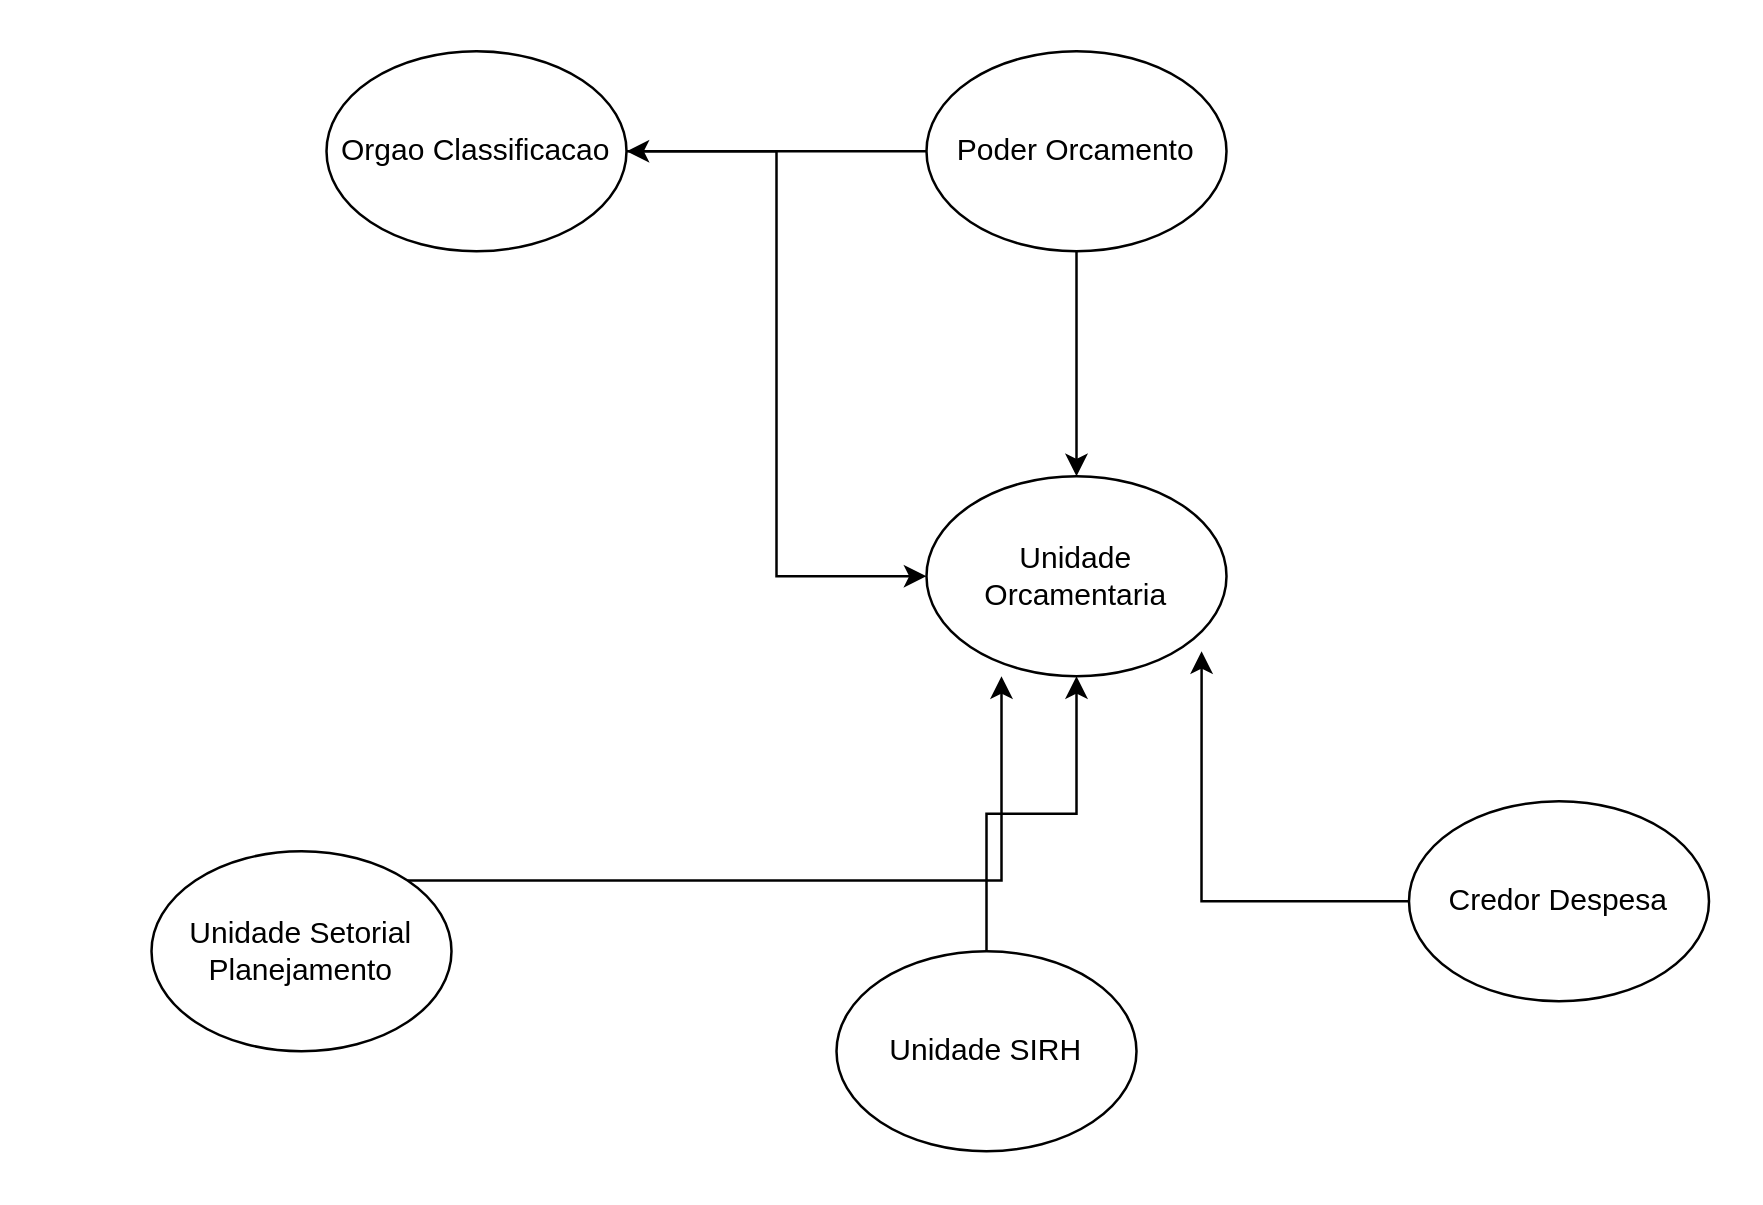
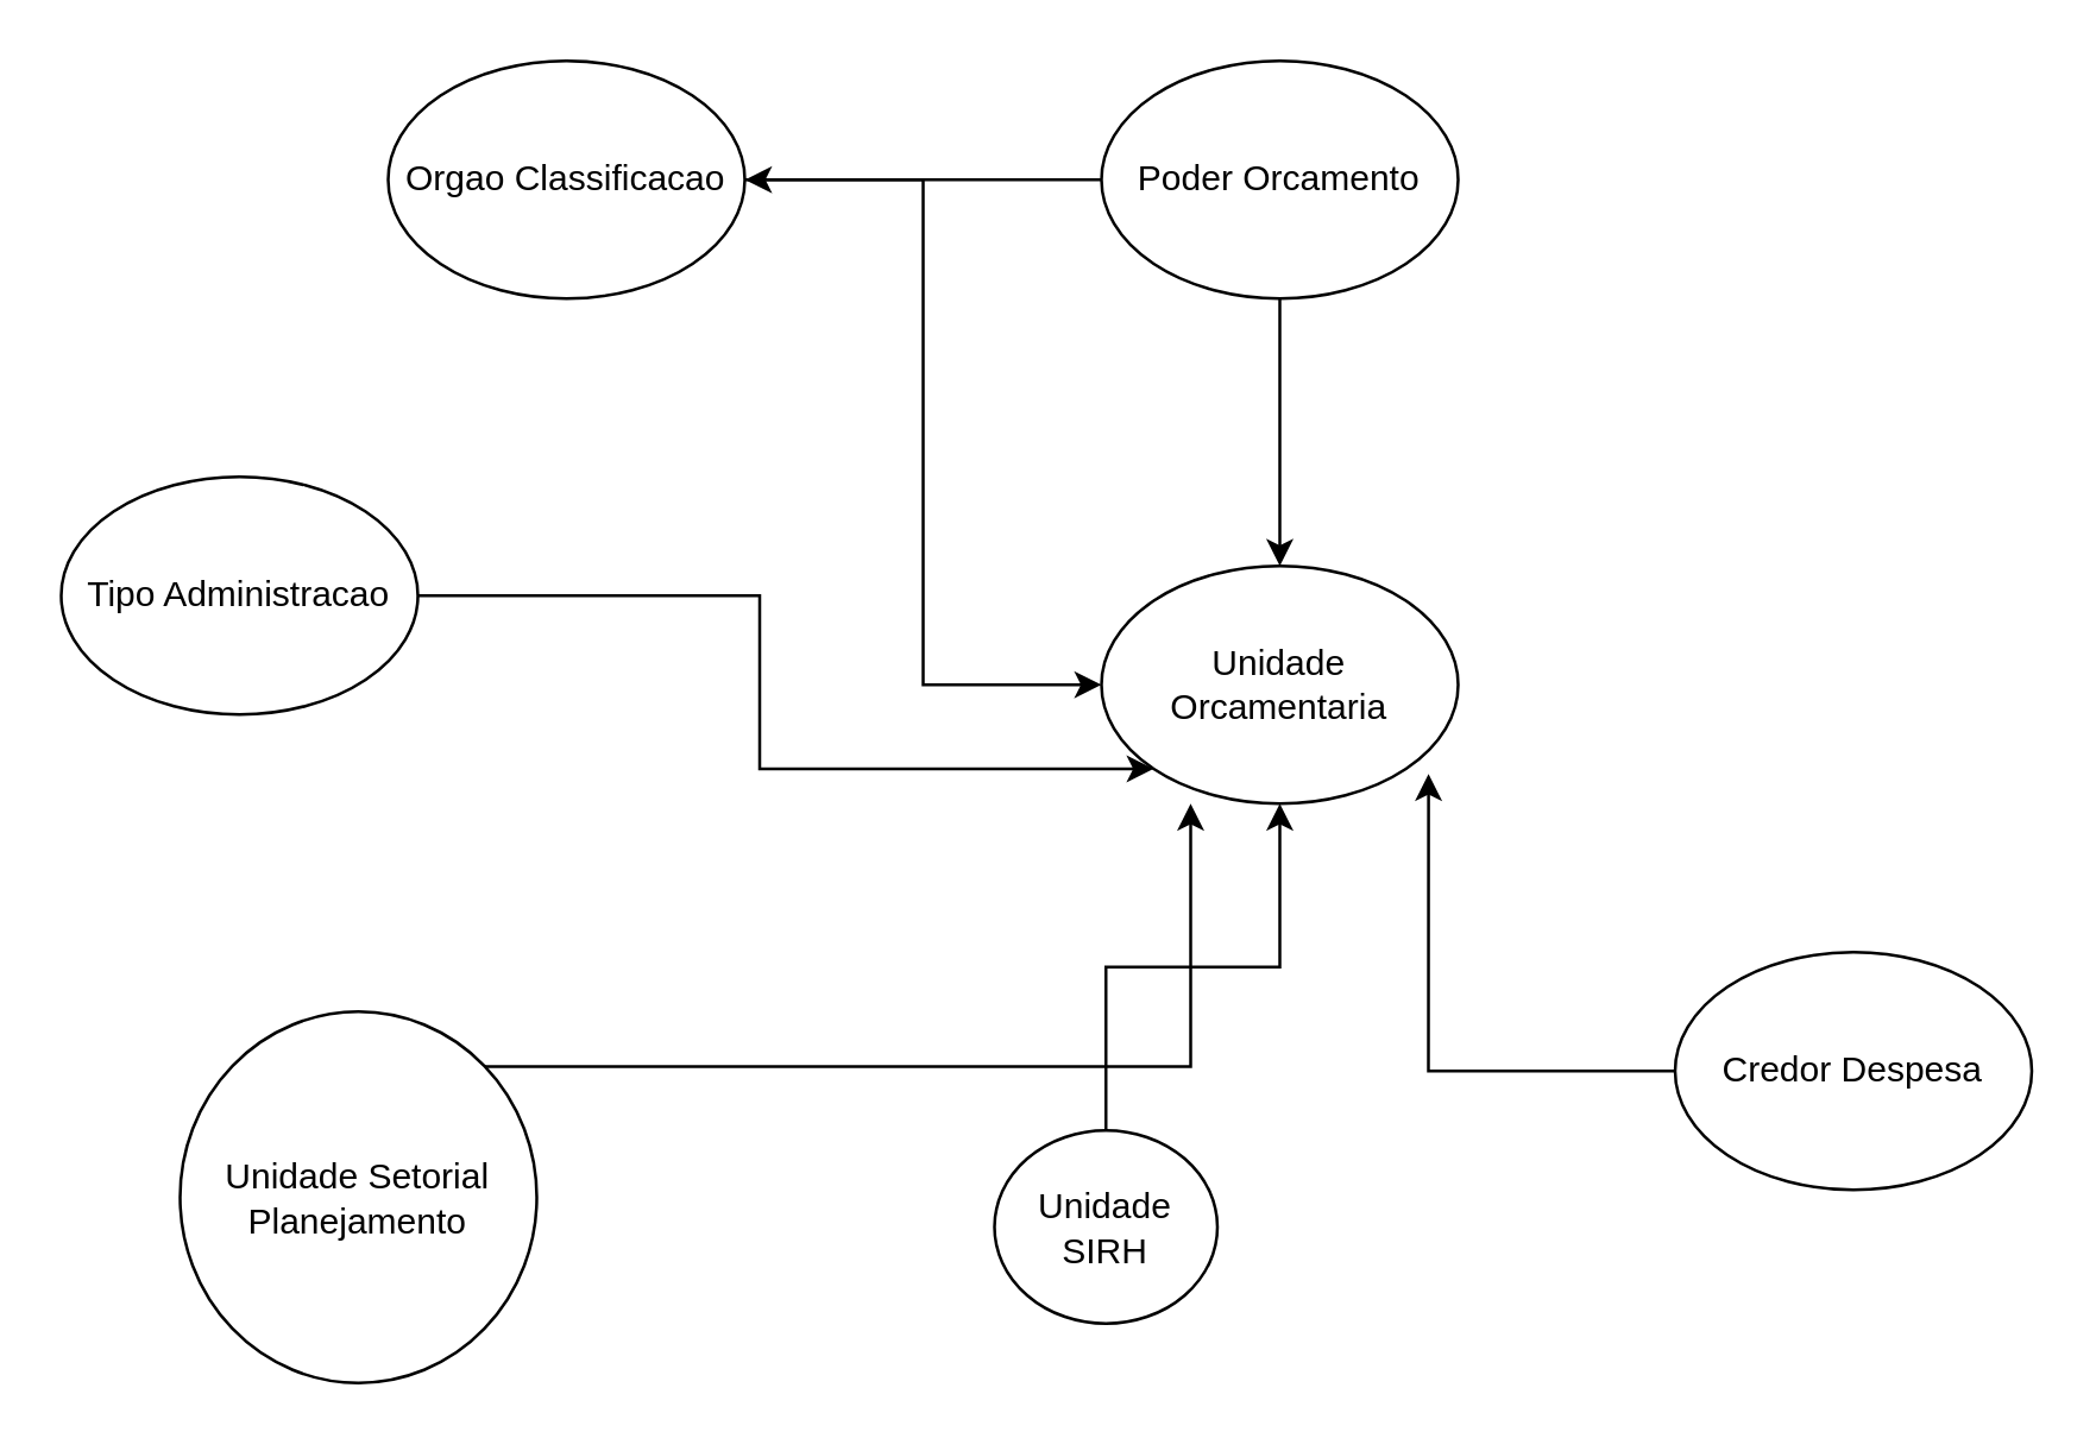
+ <mxCell id="9" value="Tipo Administracao" style="ellipse;whiteSpace=wrap;html=1;" vertex="1" parent="1"><mxGeometry x="20" y="160" width="120" height="80" as="geometry" /></mxCell>
+ <mxCell id="8" style="edgeStyle=orthogonalEdgeStyle;rounded=0;orthogonalLoop=1;jettySize=auto;html=1;entryX=0;entryY=1;entryDx=0;entryDy=0;" edge="1" parent="1" source="9" target="7"><mxGeometry relative="1" as="geometry" /></mxCell>
- <mxCell id="15" value="Unidade Setorial Planejamento" style="ellipse;whiteSpace=wrap;html=1;" vertex="1" parent="1"><mxGeometry x="60" y="340" width="120" height="80" as="geometry" /></mxCell>
+ <mxCell id="15" value="Unidade Setorial Planejamento" style="ellipse;whiteSpace=wrap;html=1;" vertex="1" parent="1"><mxGeometry x="60" y="340" width="120" height="125" as="geometry" /></mxCell>
- <mxCell id="11" value="Unidade SIRH" style="ellipse;whiteSpace=wrap;html=1;" vertex="1" parent="1"><mxGeometry x="334" y="380" width="120" height="80" as="geometry" /></mxCell>
+ <mxCell id="11" value="Unidade SIRH" style="ellipse;whiteSpace=wrap;html=1;" vertex="1" parent="1"><mxGeometry x="334" y="380" width="75" height="65" as="geometry" /></mxCell>
